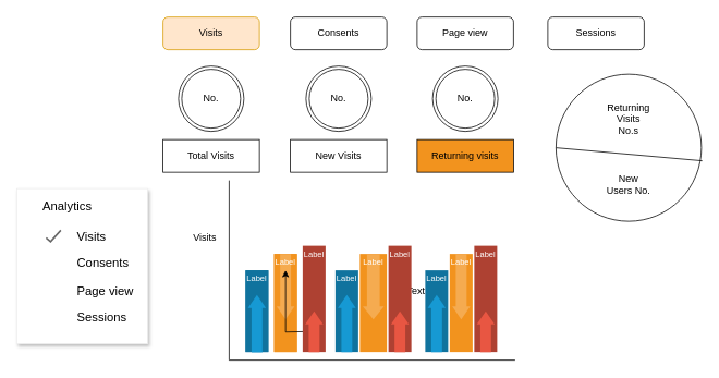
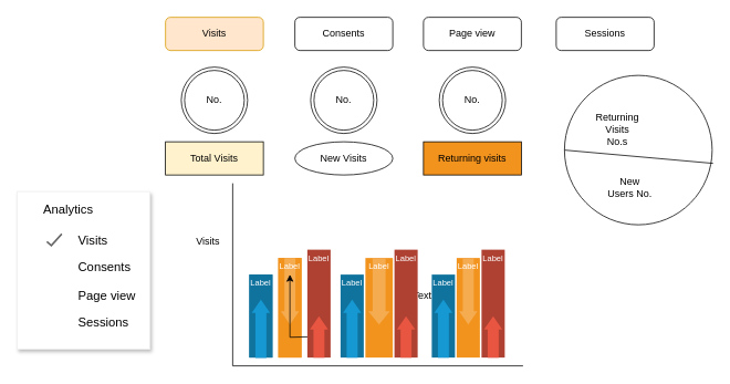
- <mxCell id="60" value="Returning Visits&lt;br&gt;No.s" style="text;html=1;strokeColor=none;fillColor=none;align=center;verticalAlign=middle;whiteSpace=wrap;rounded=0;labelBackgroundColor=none;" parent="57" vertex="1"><mxGeometry x="60" y="40" width="58" height="30" as="geometry" /></mxCell>
+ <mxCell id="60" value="Returning Visits&lt;br&gt;No.s" style="text;html=1;strokeColor=none;fillColor=none;align=center;verticalAlign=middle;whiteSpace=wrap;rounded=0;labelBackgroundColor=none;" parent="57" vertex="1"><mxGeometry x="35" y="50" width="58" height="30" as="geometry" /></mxCell>
- <mxCell id="2" value="Total Visits" style="rounded=0;whiteSpace=wrap;html=1;" parent="1" vertex="1"><mxGeometry x="199" y="170" width="118" height="40" as="geometry" /></mxCell>
+ <mxCell id="2" value="Total Visits" style="rounded=0;whiteSpace=wrap;html=1;fillColor=#fff2cc;" parent="1" vertex="1"><mxGeometry x="199" y="170" width="118" height="40" as="geometry" /></mxCell>
- <mxCell id="3" value="New Visits" style="rounded=0;whiteSpace=wrap;html=1;" parent="1" vertex="1"><mxGeometry x="355" y="170" width="118" height="40" as="geometry" /></mxCell>
+ <mxCell id="3" value="New Visits" style="ellipse;whiteSpace=wrap;html=1;" parent="1" vertex="1"><mxGeometry x="355" y="170" width="118" height="40" as="geometry" /></mxCell>
- <mxCell id="59" value="New Users No." style="text;html=1;strokeColor=none;fillColor=none;align=center;verticalAlign=middle;whiteSpace=wrap;rounded=0;labelBackgroundColor=none;" parent="57" vertex="1"><mxGeometry x="60" y="120" width="58" height="30" as="geometry" /></mxCell>
+ <mxCell id="59" value="New Users No." style="text;html=1;strokeColor=none;fillColor=none;align=center;verticalAlign=middle;whiteSpace=wrap;rounded=0;labelBackgroundColor=none;" parent="57" vertex="1"><mxGeometry x="50" y="120" width="58" height="30" as="geometry" /></mxCell>
